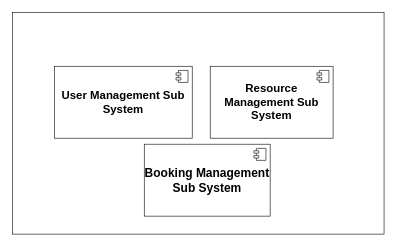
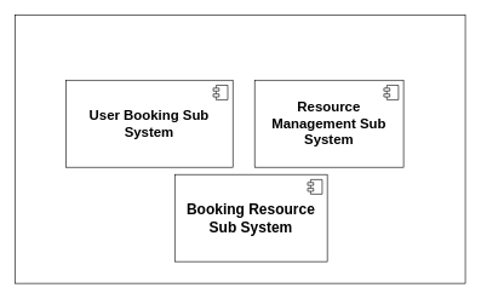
- <mxCell id="3" value="&lt;b&gt;&lt;font style=&quot;font-size: 19px;&quot;&gt;User Management Sub System&lt;/font&gt;&lt;/b&gt;" style="html=1;dropTarget=0;whiteSpace=wrap;" parent="1" vertex="1"><mxGeometry x="90" y="110" width="230" height="120" as="geometry" /></mxCell>
+ <mxCell id="3" value="&lt;b&gt;&lt;font style=&quot;font-size: 19px;&quot;&gt;User Booking Sub System&lt;/font&gt;&lt;/b&gt;" style="html=1;dropTarget=0;whiteSpace=wrap;" parent="1" vertex="1"><mxGeometry x="90" y="110" width="230" height="120" as="geometry" /></mxCell>
- <mxCell id="7" value="&lt;b&gt;&lt;font style=&quot;font-size: 20px;&quot;&gt;Booking Management Sub System&lt;/font&gt;&lt;/b&gt;" style="html=1;dropTarget=0;whiteSpace=wrap;" parent="1" vertex="1"><mxGeometry x="240" y="240" width="210" height="120" as="geometry" /></mxCell>
+ <mxCell id="7" value="&lt;b&gt;&lt;font style=&quot;font-size: 20px;&quot;&gt;Booking Resource Sub System&lt;/font&gt;&lt;/b&gt;" style="html=1;dropTarget=0;whiteSpace=wrap;" parent="1" vertex="1"><mxGeometry x="240" y="240" width="210" height="120" as="geometry" /></mxCell>
